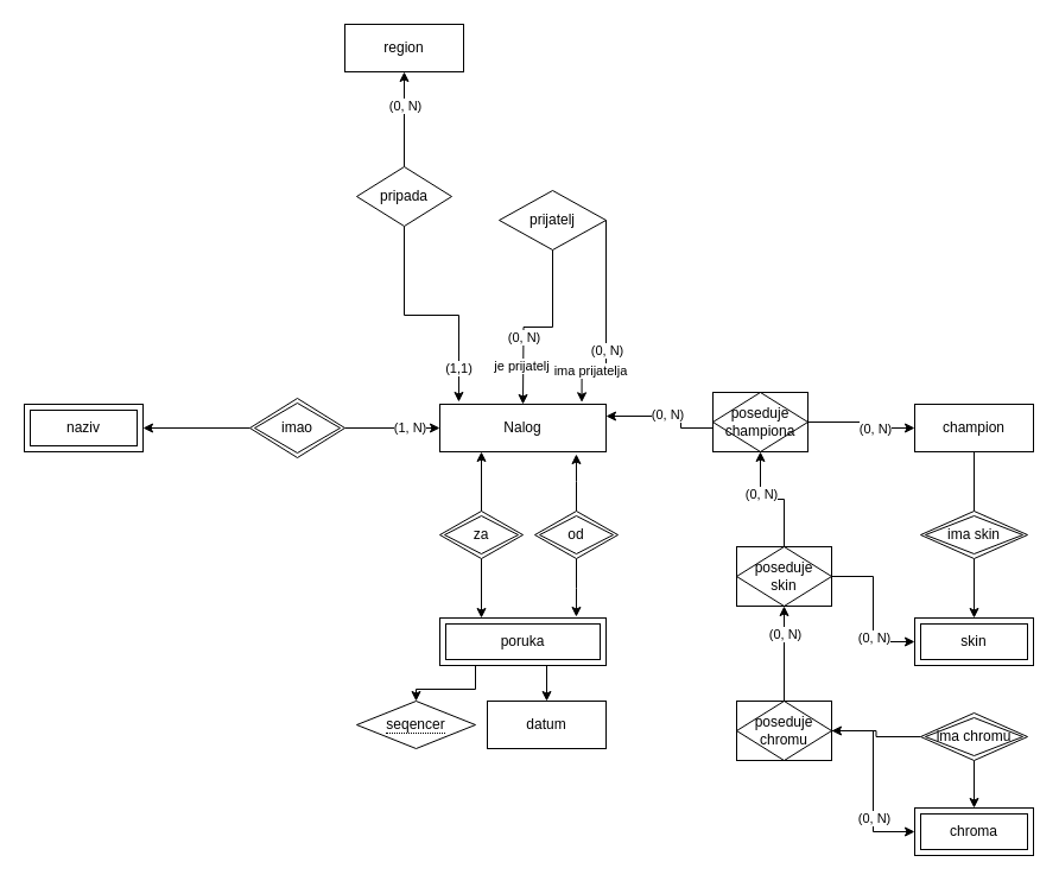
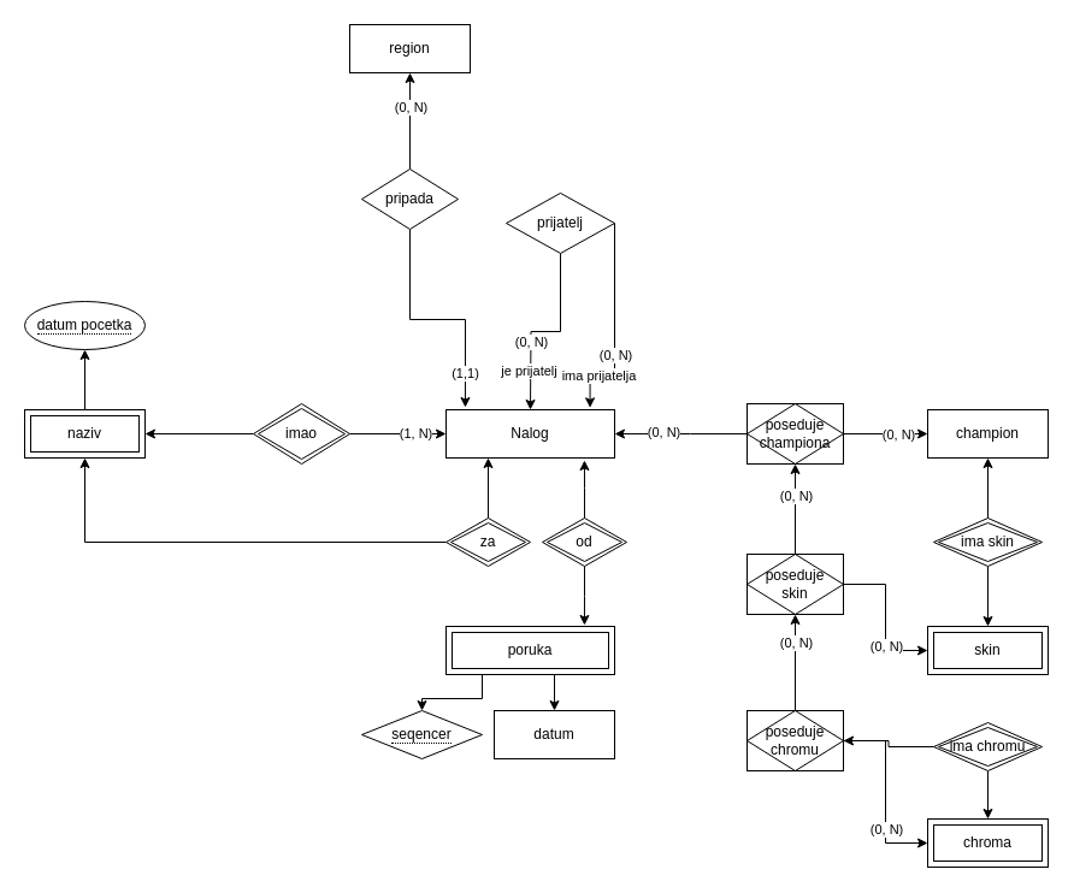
+ <mxCell id="27" value="&lt;span style=&quot;border-bottom: 1px dotted&quot;&gt;datum pocetka&lt;/span&gt;" style="ellipse;whiteSpace=wrap;html=1;align=center;" vertex="1" parent="1"><mxGeometry x="20" y="250" width="100" height="40" as="geometry" /></mxCell>
+ <mxCell id="25" value="" style="edgeStyle=orthogonalEdgeStyle;rounded=0;orthogonalLoop=1;jettySize=auto;html=1;" edge="1" parent="1" source="26" target="27"><mxGeometry relative="1" as="geometry" /></mxCell>
- <mxCell id="49" value="poseduje&lt;br style=&quot;border-color: var(--border-color);&quot;&gt;championa" style="shape=associativeEntity;whiteSpace=wrap;html=1;align=center;" vertex="1" parent="1"><mxGeometry x="600" y="330" width="80" height="50" as="geometry" /></mxCell>
+ <mxCell id="49" value="poseduje&lt;br style=&quot;border-color: var(--border-color);&quot;&gt;championa" style="shape=associativeEntity;whiteSpace=wrap;html=1;align=center;" vertex="1" parent="1"><mxGeometry x="620" y="335" width="80" height="50" as="geometry" /></mxCell>
- <mxCell id="39" value="" style="edgeStyle=orthogonalEdgeStyle;rounded=0;orthogonalLoop=1;jettySize=auto;html=1;endArrow=none;" edge="1" parent="1" source="41" target="38"><mxGeometry relative="1" as="geometry" /></mxCell>
+ <mxCell id="39" value="" style="edgeStyle=orthogonalEdgeStyle;rounded=0;orthogonalLoop=1;jettySize=auto;html=1;" edge="1" parent="1" source="41" target="38"><mxGeometry relative="1" as="geometry" /></mxCell>
- <mxCell id="11" style="edgeStyle=orthogonalEdgeStyle;rounded=0;orthogonalLoop=1;jettySize=auto;html=1;entryX=0.25;entryY=0;entryDx=0;entryDy=0;" edge="1" parent="1" source="12" target="18"><mxGeometry relative="1" as="geometry" /></mxCell>
+ <mxCell id="11" style="edgeStyle=orthogonalEdgeStyle;rounded=0;orthogonalLoop=1;jettySize=auto;html=1;" edge="1" parent="1" source="12" target="26"><mxGeometry relative="1" as="geometry" /></mxCell>
